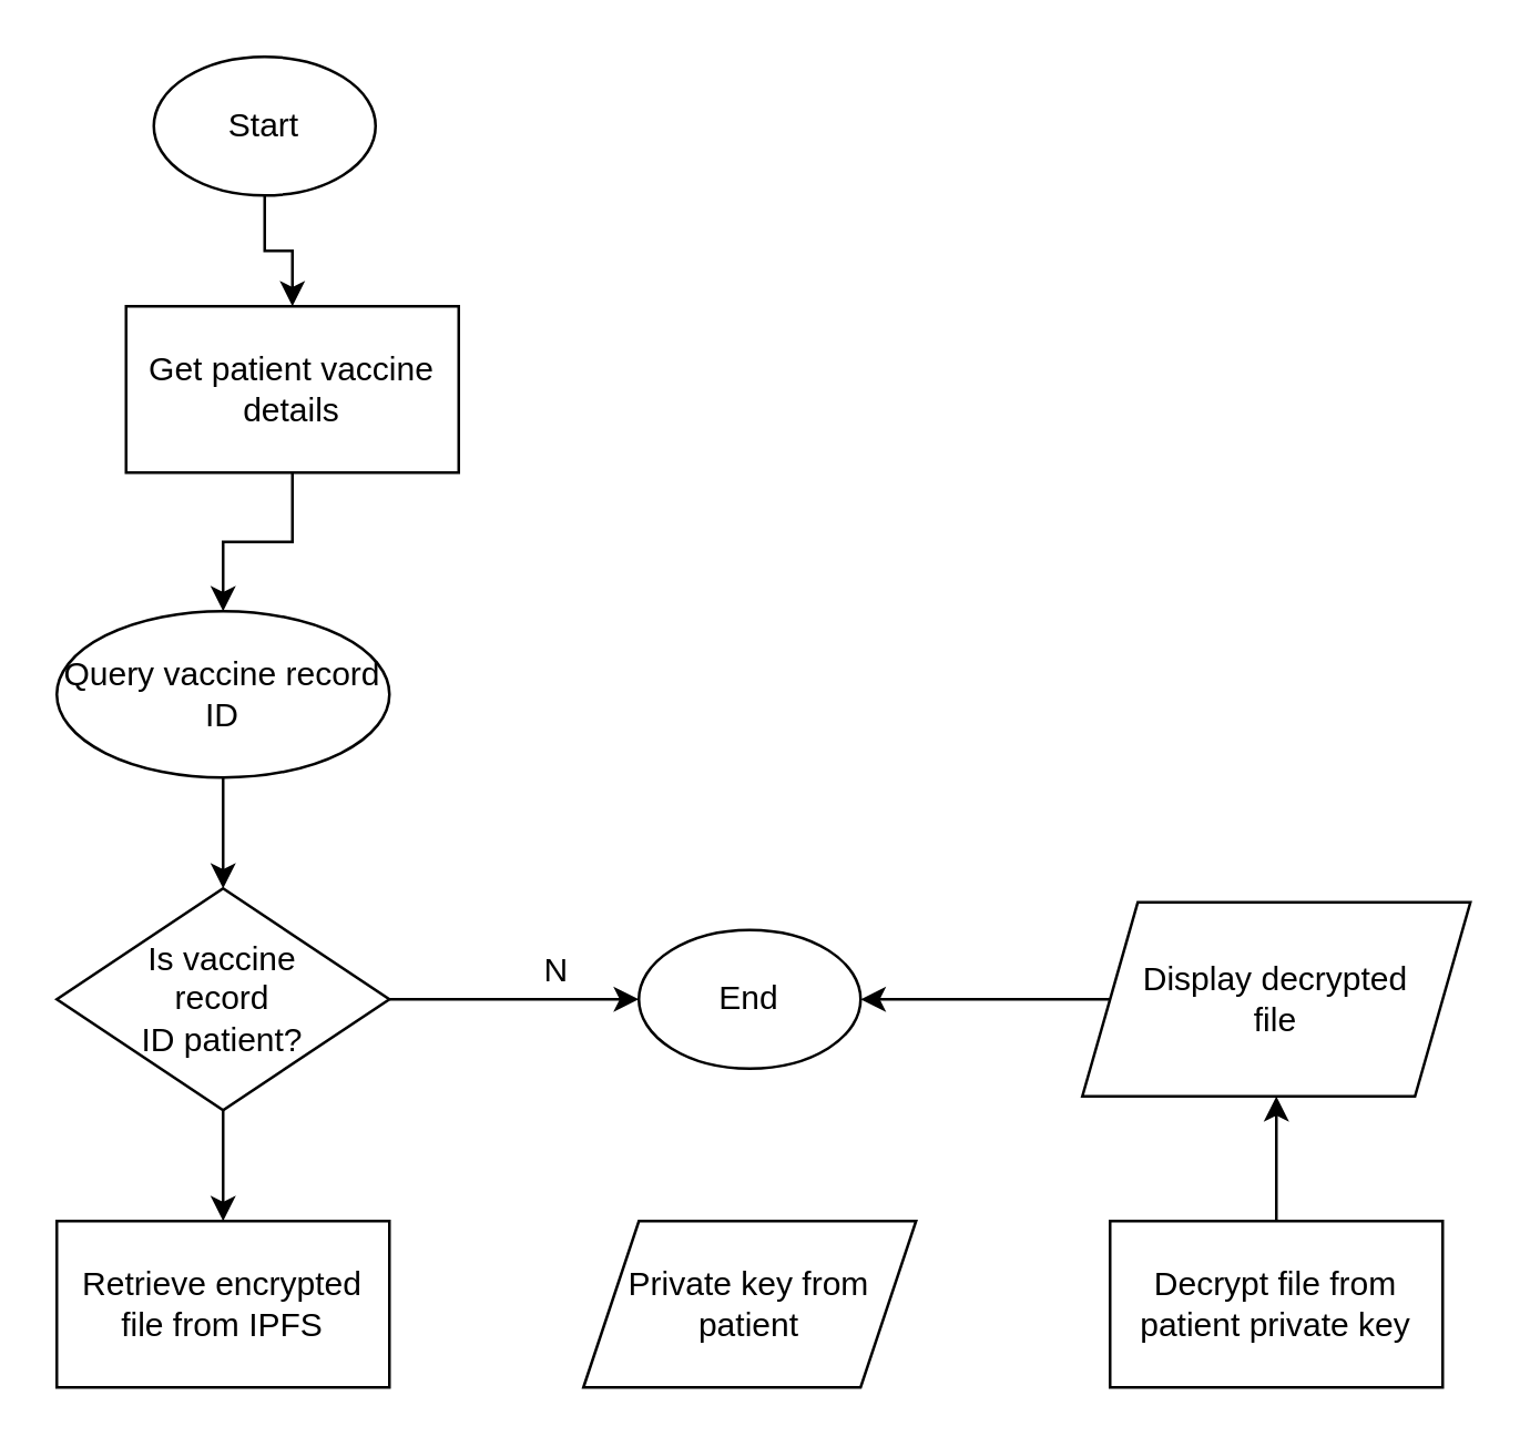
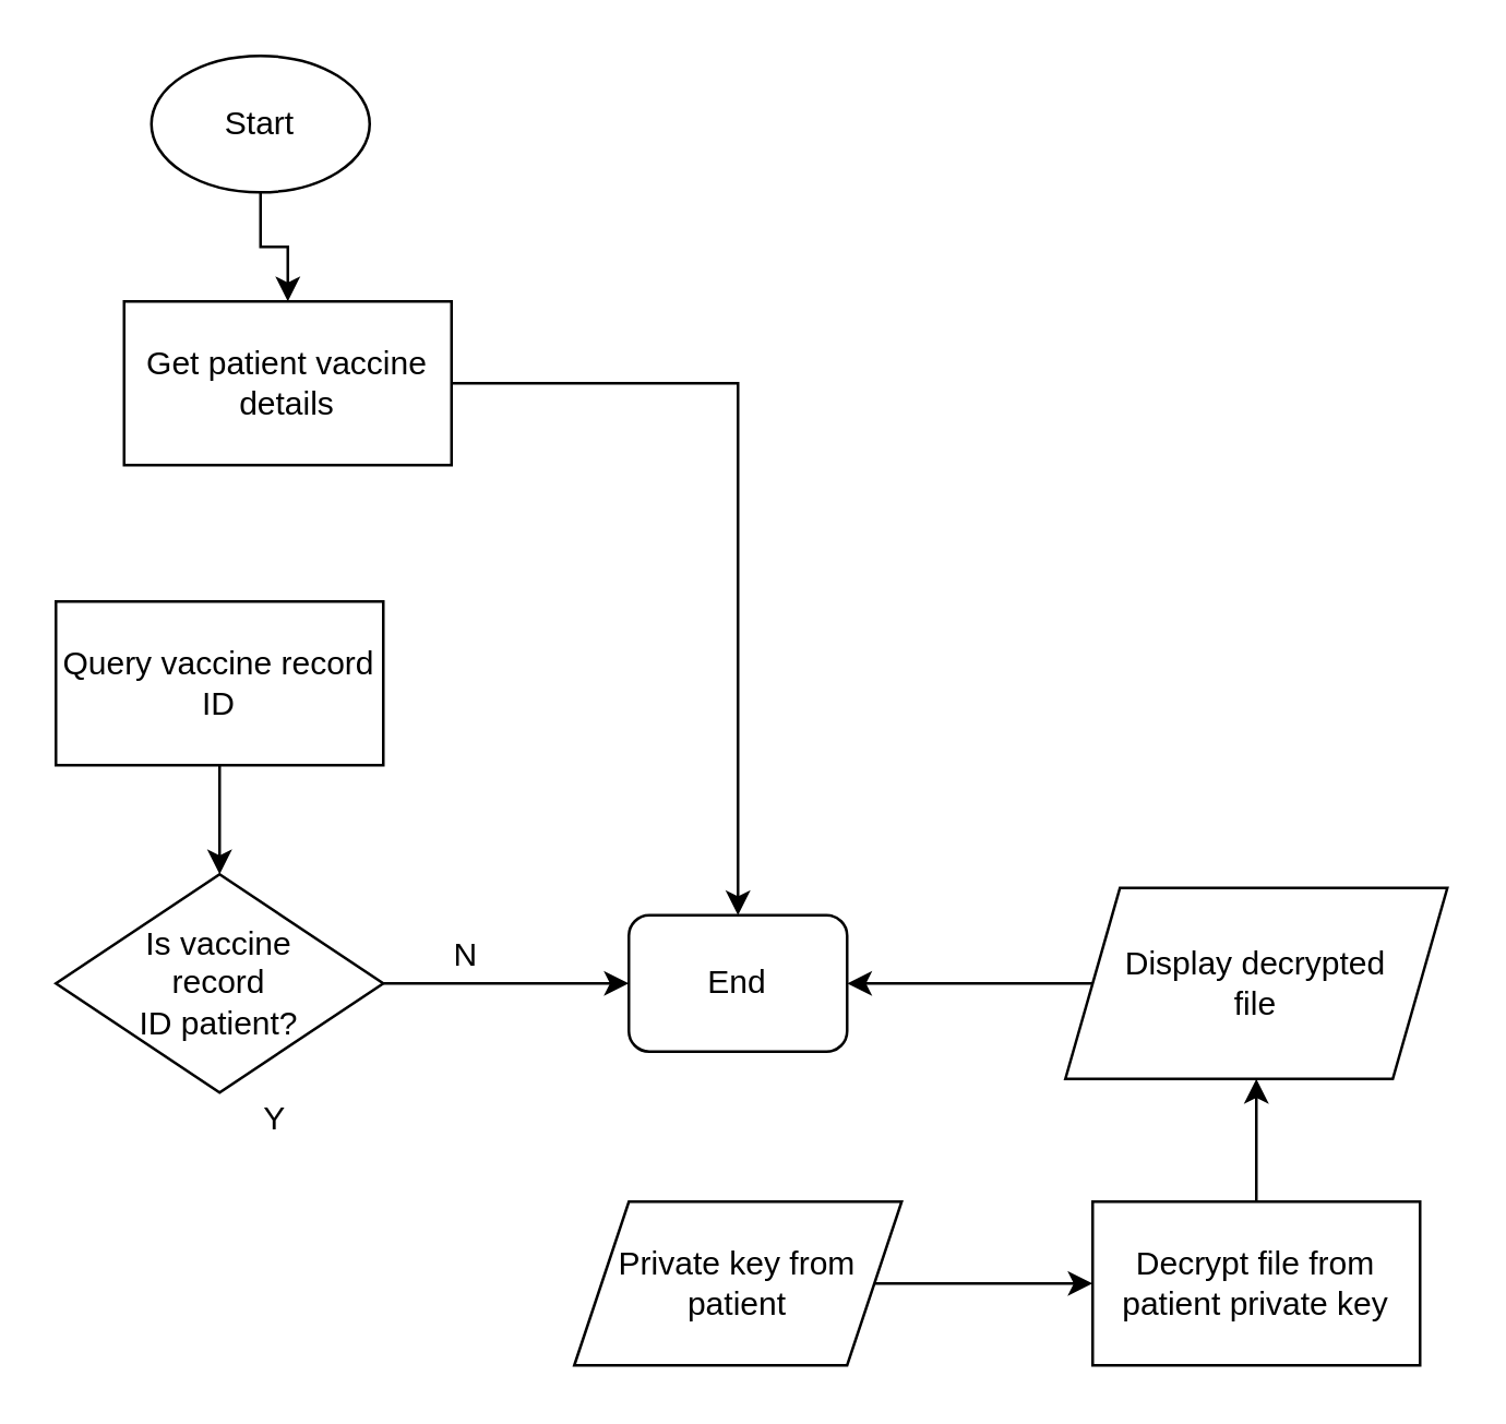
- <mxCell id="4" value="" style="edgeStyle=orthogonalEdgeStyle;rounded=0;orthogonalLoop=1;jettySize=auto;html=1;" edge="1" parent="1" source="5" target="7"><mxGeometry relative="1" as="geometry" /></mxCell>
+ <mxCell id="4" value="" style="edgeStyle=orthogonalEdgeStyle;rounded=0;orthogonalLoop=1;jettySize=auto;html=1;" edge="1" parent="1" source="5" target="18"><mxGeometry relative="1" as="geometry" /></mxCell>
- <mxCell id="7" value="Query vaccine record ID" style="ellipse;whiteSpace=wrap;html=1;" vertex="1" parent="1"><mxGeometry x="20" y="220" width="120" height="60" as="geometry" /></mxCell>
+ <mxCell id="7" value="Query vaccine record ID" style="rounded=0;whiteSpace=wrap;html=1;" vertex="1" parent="1"><mxGeometry x="20" y="220" width="120" height="60" as="geometry" /></mxCell>
- <mxCell id="19" value="N" style="text;html=1;align=center;verticalAlign=middle;resizable=0;points=[];autosize=1;strokeColor=none;fillColor=none;" vertex="1" parent="1"><mxGeometry x="190" y="340" width="20" height="20" as="geometry" /></mxCell>
+ <mxCell id="19" value="N" style="text;html=1;align=center;verticalAlign=middle;resizable=0;points=[];autosize=1;strokeColor=none;fillColor=none;" vertex="1" parent="1"><mxGeometry x="160" y="340" width="20" height="20" as="geometry" /></mxCell>
- <mxCell id="18" value="End" style="ellipse;whiteSpace=wrap;html=1;" vertex="1" parent="1"><mxGeometry x="230" y="335" width="80" height="50" as="geometry" /></mxCell>
+ <mxCell id="18" value="End" style="whiteSpace=wrap;html=1;rounded=1;" vertex="1" parent="1"><mxGeometry x="230" y="335" width="80" height="50" as="geometry" /></mxCell>
+ <mxCell id="20" value="Y" style="text;html=1;align=center;verticalAlign=middle;resizable=0;points=[];autosize=1;strokeColor=none;fillColor=none;" vertex="1" parent="1"><mxGeometry x="90" y="400" width="20" height="20" as="geometry" /></mxCell>
- <mxCell id="8" value="" style="edgeStyle=orthogonalEdgeStyle;rounded=0;orthogonalLoop=1;jettySize=auto;html=1;" edge="1" parent="1" source="10" target="11"><mxGeometry relative="1" as="geometry" /></mxCell>
- <mxCell id="11" value="Retrieve encrypted file from IPFS" style="rounded=0;whiteSpace=wrap;html=1;" vertex="1" parent="1"><mxGeometry x="20" y="440" width="120" height="60" as="geometry" /></mxCell>
+ <mxCell id="14" value="" style="edgeStyle=orthogonalEdgeStyle;rounded=0;orthogonalLoop=1;jettySize=auto;html=1;" edge="1" parent="1" source="15" target="13"><mxGeometry relative="1" as="geometry" /></mxCell>
